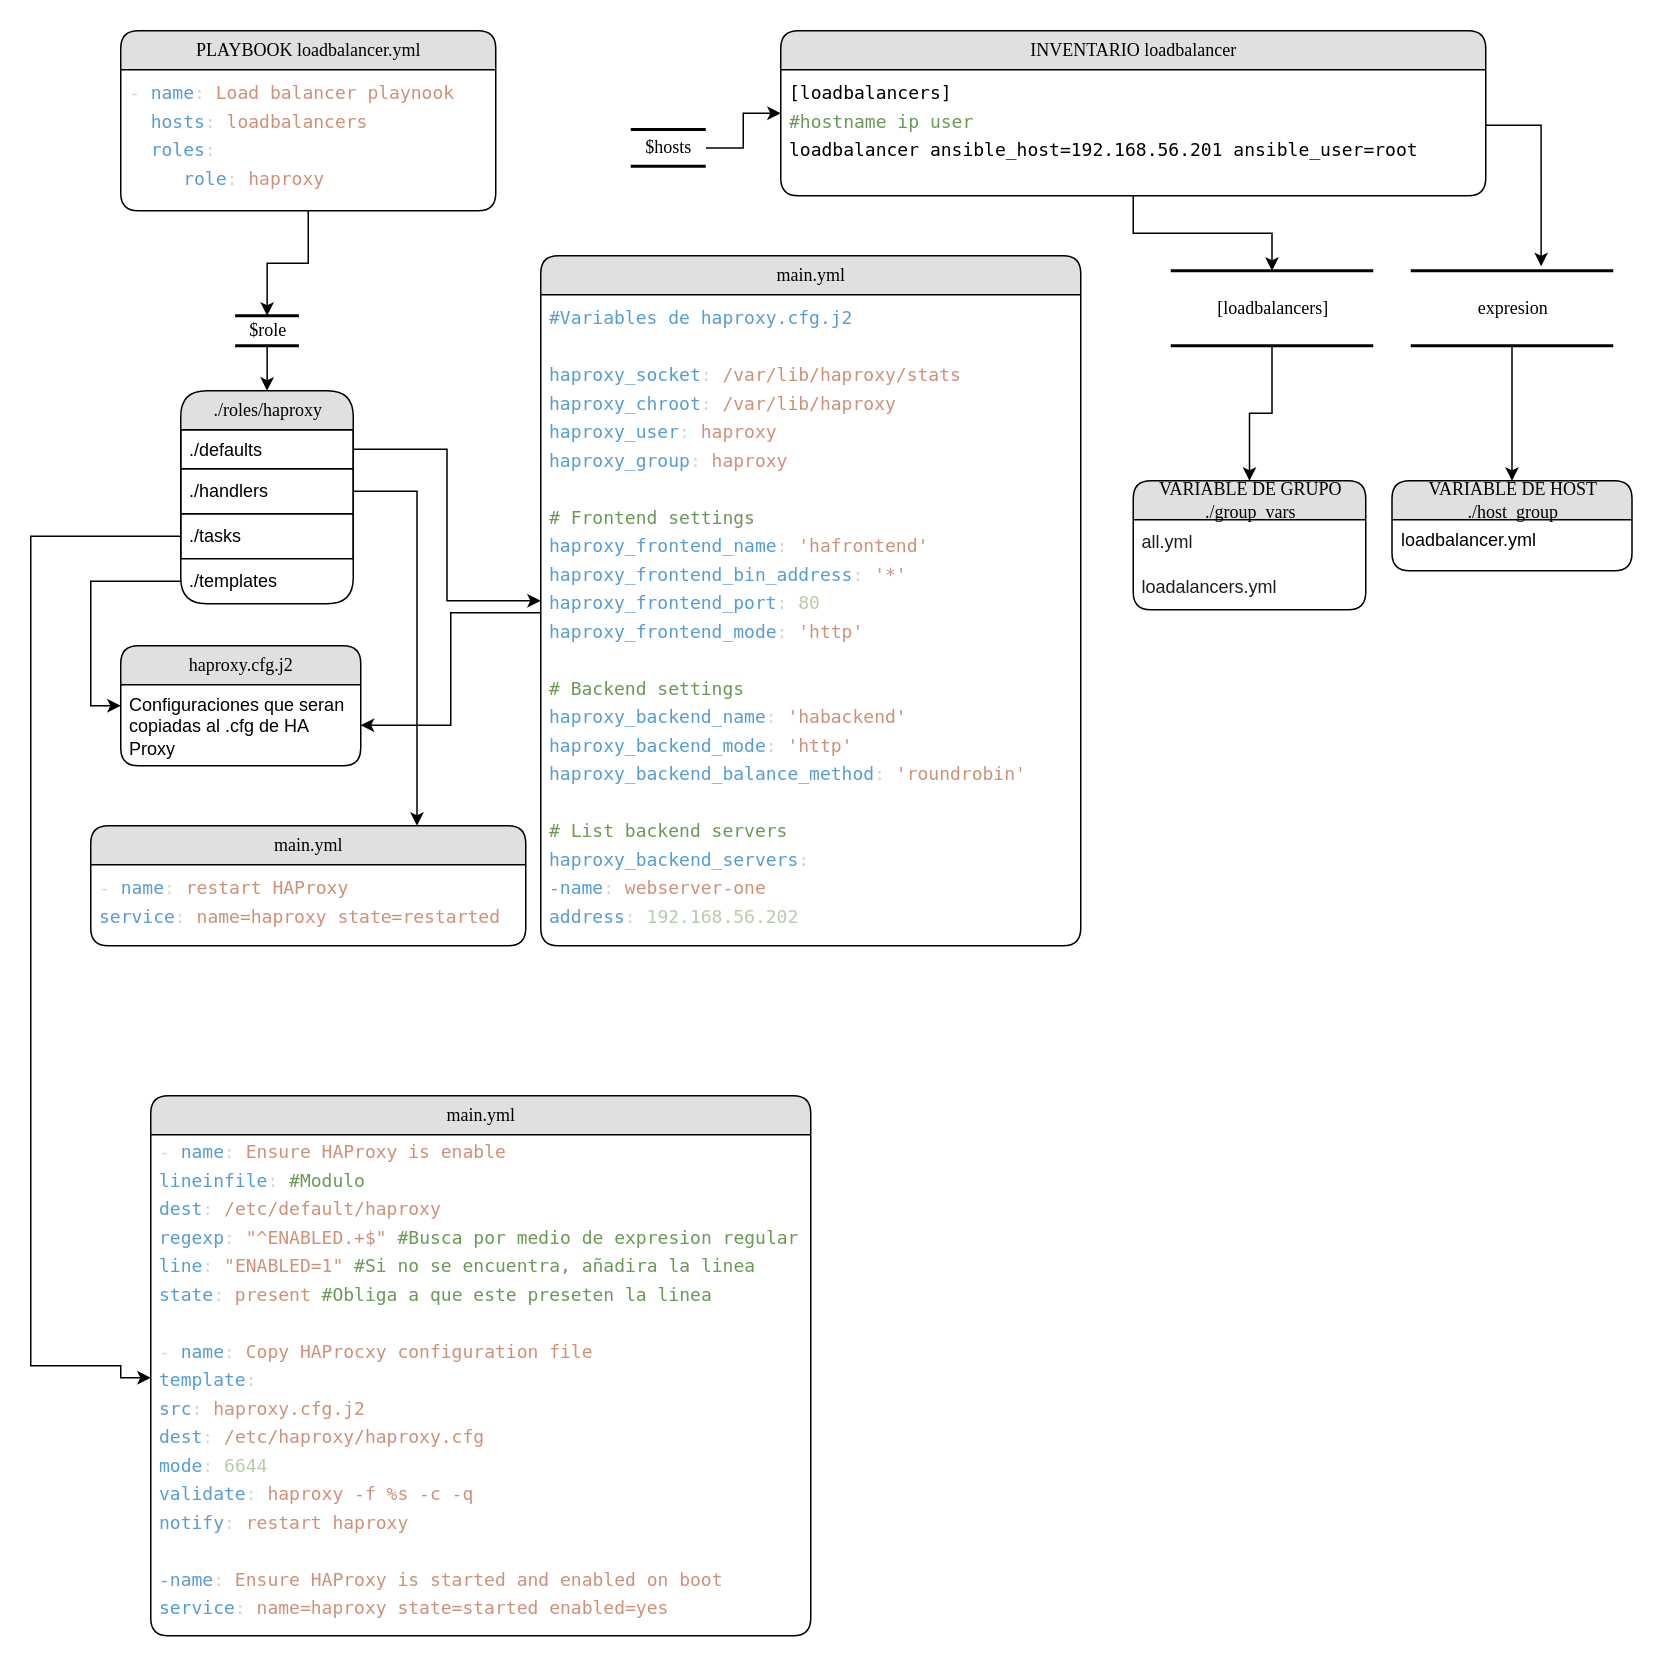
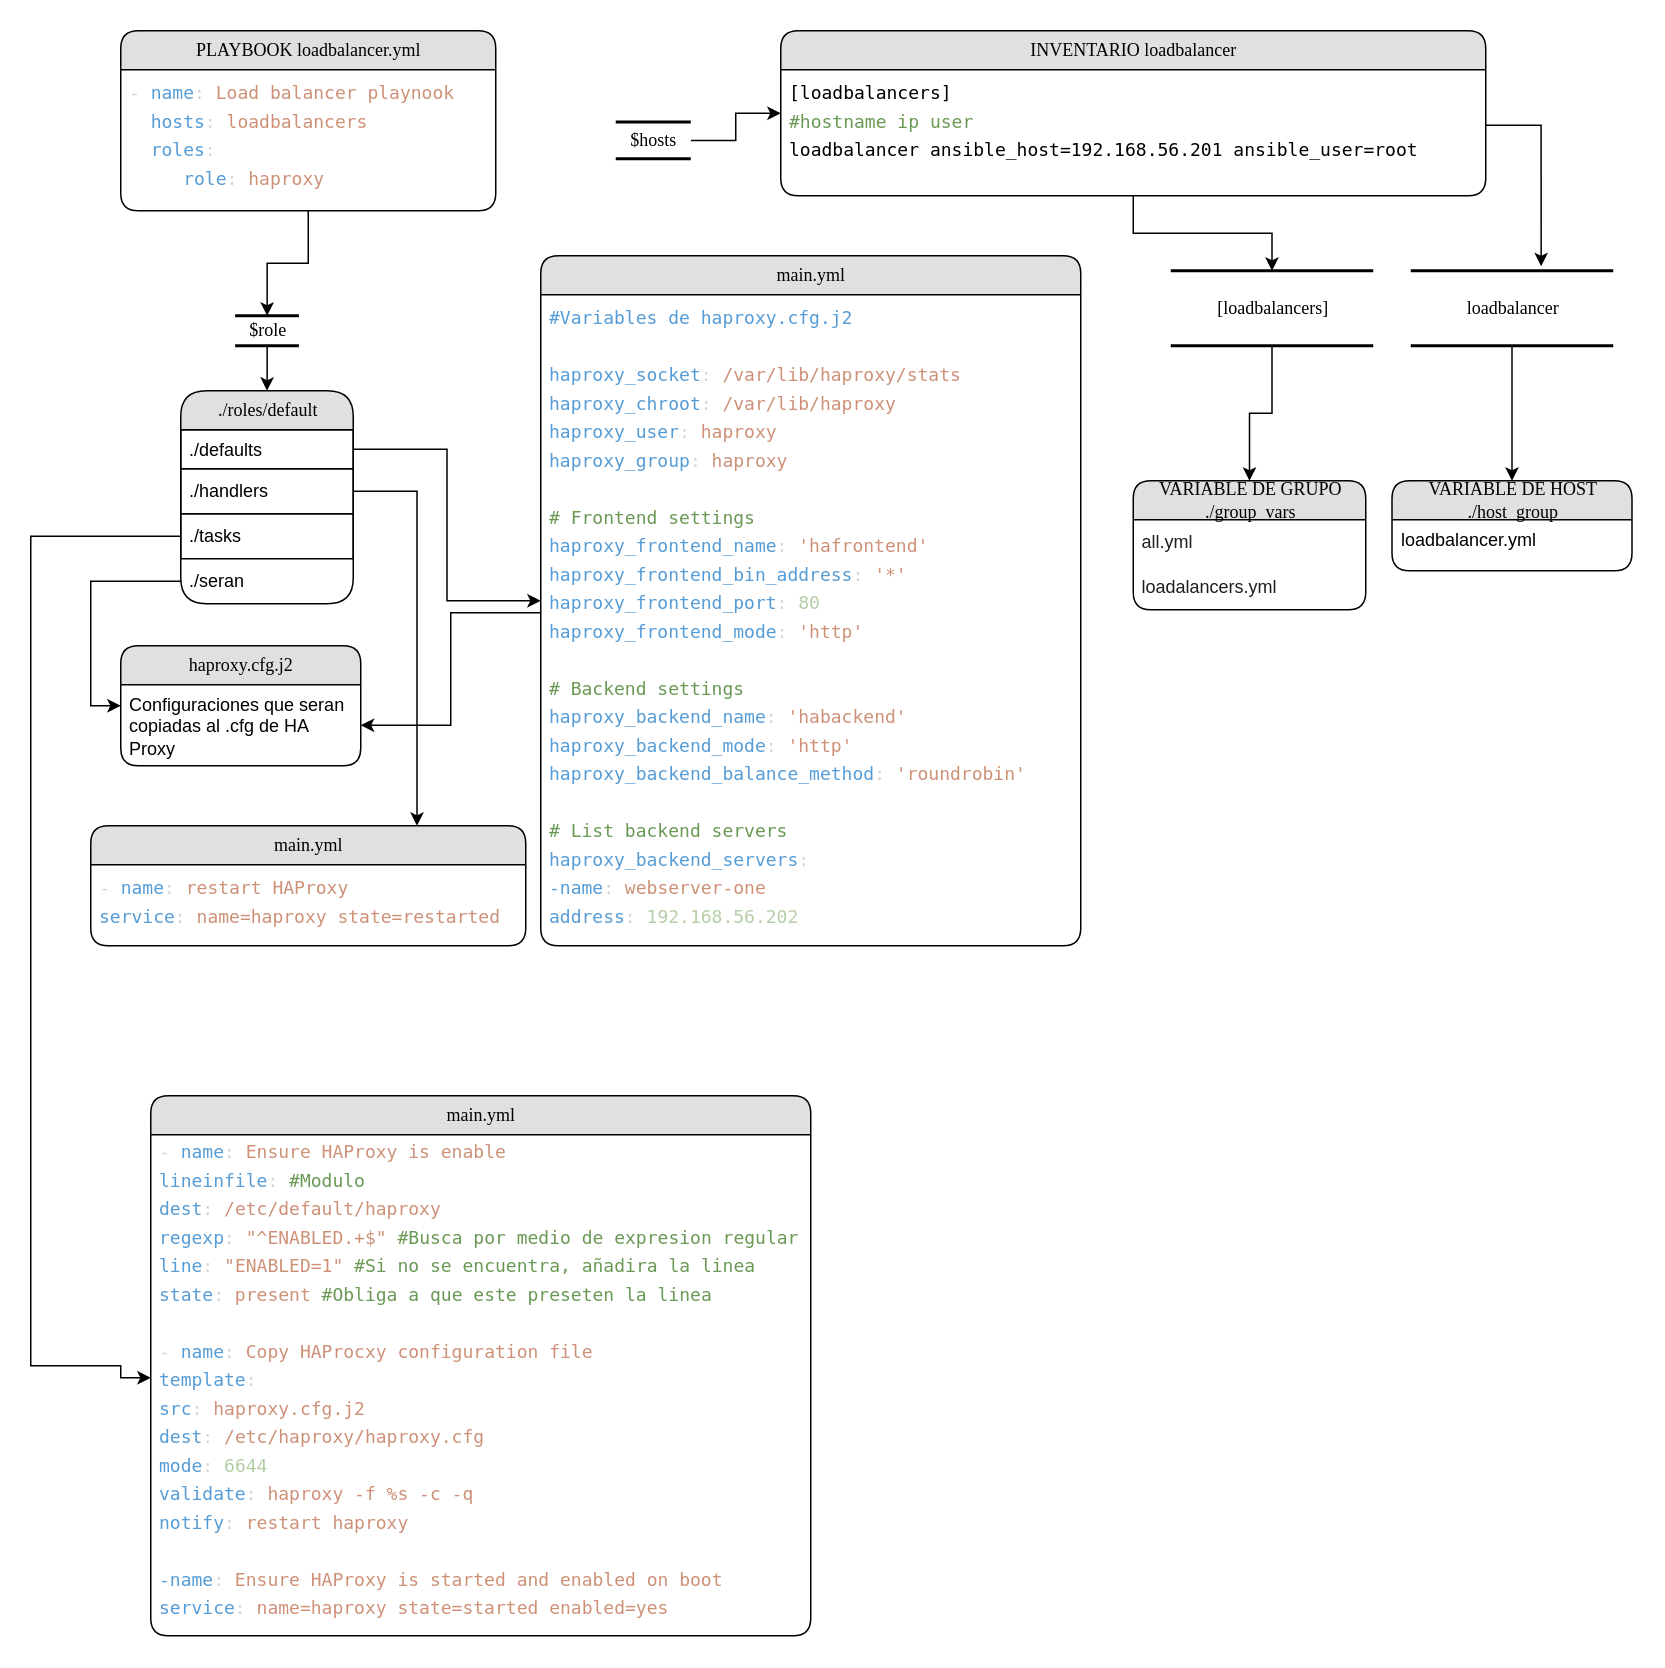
- <mxCell id="22" value="&lt;div&gt;$hosts&lt;/div&gt;" style="html=1;rounded=0;shadow=0;comic=0;labelBackgroundColor=none;strokeWidth=2;fontFamily=Verdana;fontSize=12;align=center;shape=mxgraph.ios7ui.horLines;" parent="1" vertex="1"><mxGeometry x="420" y="85.75" width="50" height="24.5" as="geometry" /></mxCell>
+ <mxCell id="22" value="&lt;div&gt;$hosts&lt;/div&gt;" style="html=1;rounded=0;shadow=0;comic=0;labelBackgroundColor=none;strokeWidth=2;fontFamily=Verdana;fontSize=12;align=center;shape=mxgraph.ios7ui.horLines;" parent="1" vertex="1"><mxGeometry x="410" y="80.75" width="50" height="24.5" as="geometry" /></mxCell>
- <mxCell id="20" value="expresion" style="html=1;rounded=0;shadow=0;comic=0;labelBackgroundColor=none;strokeWidth=2;fontFamily=Verdana;fontSize=12;align=center;shape=mxgraph.ios7ui.horLines;" parent="1" vertex="1"><mxGeometry x="940" y="180" width="135" height="50" as="geometry" /></mxCell>
+ <mxCell id="20" value="loadbalancer" style="html=1;rounded=0;shadow=0;comic=0;labelBackgroundColor=none;strokeWidth=2;fontFamily=Verdana;fontSize=12;align=center;shape=mxgraph.ios7ui.horLines;" parent="1" vertex="1"><mxGeometry x="940" y="180" width="135" height="50" as="geometry" /></mxCell>
- <mxCell id="10" value="./roles/haproxy" style="swimlane;html=1;fontStyle=0;childLayout=stackLayout;horizontal=1;startSize=26;fillColor=#e0e0e0;horizontalStack=0;resizeParent=1;resizeLast=0;collapsible=1;marginBottom=0;swimlaneFillColor=#ffffff;align=center;rounded=1;shadow=0;comic=0;labelBackgroundColor=none;strokeWidth=1;fontFamily=Verdana;fontSize=12;arcSize=22;" parent="1" vertex="1"><mxGeometry x="120" y="260" width="115" height="142" as="geometry" /></mxCell>
+ <mxCell id="10" value="./roles/default" style="swimlane;html=1;fontStyle=0;childLayout=stackLayout;horizontal=1;startSize=26;fillColor=#e0e0e0;horizontalStack=0;resizeParent=1;resizeLast=0;collapsible=1;marginBottom=0;swimlaneFillColor=#ffffff;align=center;rounded=1;shadow=0;comic=0;labelBackgroundColor=none;strokeWidth=1;fontFamily=Verdana;fontSize=12;arcSize=22;" parent="1" vertex="1"><mxGeometry x="120" y="260" width="115" height="142" as="geometry" /></mxCell>
- <mxCell id="14" value="./templates" style="text;strokeColor=none;fillColor=none;align=left;verticalAlign=middle;spacingLeft=4;spacingRight=4;overflow=hidden;points=[[0,0.5],[1,0.5]];portConstraint=eastwest;rotatable=0;whiteSpace=wrap;html=1;fontColor=#000000;" parent="10" vertex="1"><mxGeometry y="112" width="115" height="30" as="geometry" /></mxCell>
+ <mxCell id="14" value="./seran" style="text;strokeColor=none;fillColor=none;align=left;verticalAlign=middle;spacingLeft=4;spacingRight=4;overflow=hidden;points=[[0,0.5],[1,0.5]];portConstraint=eastwest;rotatable=0;whiteSpace=wrap;html=1;fontColor=#000000;" parent="10" vertex="1"><mxGeometry y="112" width="115" height="30" as="geometry" /></mxCell>
